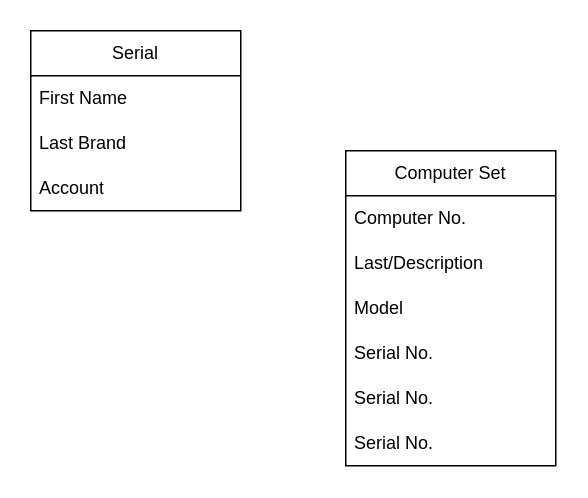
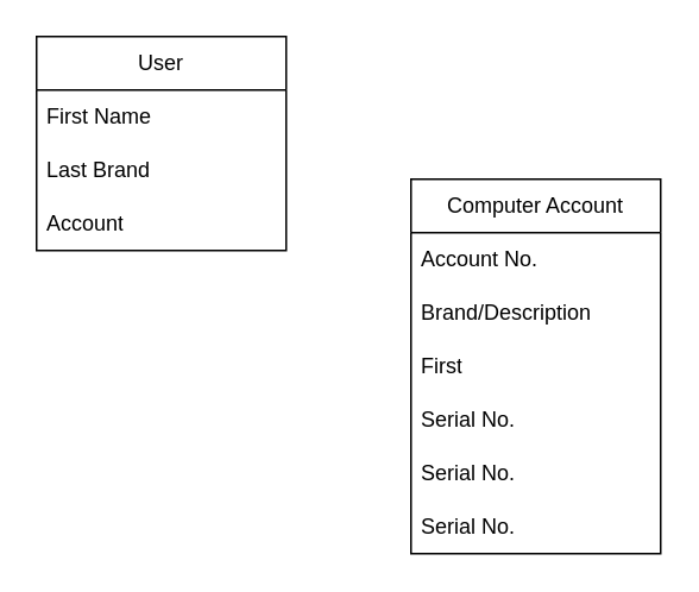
- <mxCell id="2" value="Serial" style="swimlane;fontStyle=0;childLayout=stackLayout;horizontal=1;startSize=30;horizontalStack=0;resizeParent=1;resizeParentMax=0;resizeLast=0;collapsible=1;marginBottom=0;whiteSpace=wrap;html=1;" vertex="1" parent="1"><mxGeometry x="20" y="20" width="140" height="120" as="geometry" /></mxCell>
+ <mxCell id="2" value="User" style="swimlane;fontStyle=0;childLayout=stackLayout;horizontal=1;startSize=30;horizontalStack=0;resizeParent=1;resizeParentMax=0;resizeLast=0;collapsible=1;marginBottom=0;whiteSpace=wrap;html=1;" vertex="1" parent="1"><mxGeometry x="20" y="20" width="140" height="120" as="geometry" /></mxCell>
- <mxCell id="6" value="Computer Set" style="swimlane;fontStyle=0;childLayout=stackLayout;horizontal=1;startSize=30;horizontalStack=0;resizeParent=1;resizeParentMax=0;resizeLast=0;collapsible=1;marginBottom=0;whiteSpace=wrap;html=1;" vertex="1" parent="1"><mxGeometry x="230" y="100" width="140" height="210" as="geometry" /></mxCell>
+ <mxCell id="6" value="Computer Account" style="swimlane;fontStyle=0;childLayout=stackLayout;horizontal=1;startSize=30;horizontalStack=0;resizeParent=1;resizeParentMax=0;resizeLast=0;collapsible=1;marginBottom=0;whiteSpace=wrap;html=1;" vertex="1" parent="1"><mxGeometry x="230" y="100" width="140" height="210" as="geometry" /></mxCell>
- <mxCell id="7" value="Computer No." style="text;strokeColor=none;fillColor=none;align=left;verticalAlign=middle;spacingLeft=4;spacingRight=4;overflow=hidden;points=[[0,0.5],[1,0.5]];portConstraint=eastwest;rotatable=0;whiteSpace=wrap;html=1;" vertex="1" parent="6"><mxGeometry y="30" width="140" height="30" as="geometry" /></mxCell>
+ <mxCell id="7" value="Account No." style="text;strokeColor=none;fillColor=none;align=left;verticalAlign=middle;spacingLeft=4;spacingRight=4;overflow=hidden;points=[[0,0.5],[1,0.5]];portConstraint=eastwest;rotatable=0;whiteSpace=wrap;html=1;" vertex="1" parent="6"><mxGeometry y="30" width="140" height="30" as="geometry" /></mxCell>
- <mxCell id="8" value="Last/Description" style="text;strokeColor=none;fillColor=none;align=left;verticalAlign=middle;spacingLeft=4;spacingRight=4;overflow=hidden;points=[[0,0.5],[1,0.5]];portConstraint=eastwest;rotatable=0;whiteSpace=wrap;html=1;" vertex="1" parent="6"><mxGeometry y="60" width="140" height="30" as="geometry" /></mxCell>
+ <mxCell id="8" value="Brand/Description" style="text;strokeColor=none;fillColor=none;align=left;verticalAlign=middle;spacingLeft=4;spacingRight=4;overflow=hidden;points=[[0,0.5],[1,0.5]];portConstraint=eastwest;rotatable=0;whiteSpace=wrap;html=1;" vertex="1" parent="6"><mxGeometry y="60" width="140" height="30" as="geometry" /></mxCell>
- <mxCell id="9" value="Model" style="text;strokeColor=none;fillColor=none;align=left;verticalAlign=middle;spacingLeft=4;spacingRight=4;overflow=hidden;points=[[0,0.5],[1,0.5]];portConstraint=eastwest;rotatable=0;whiteSpace=wrap;html=1;" vertex="1" parent="6"><mxGeometry y="90" width="140" height="30" as="geometry" /></mxCell>
+ <mxCell id="9" value="First" style="text;strokeColor=none;fillColor=none;align=left;verticalAlign=middle;spacingLeft=4;spacingRight=4;overflow=hidden;points=[[0,0.5],[1,0.5]];portConstraint=eastwest;rotatable=0;whiteSpace=wrap;html=1;" vertex="1" parent="6"><mxGeometry y="90" width="140" height="30" as="geometry" /></mxCell>
